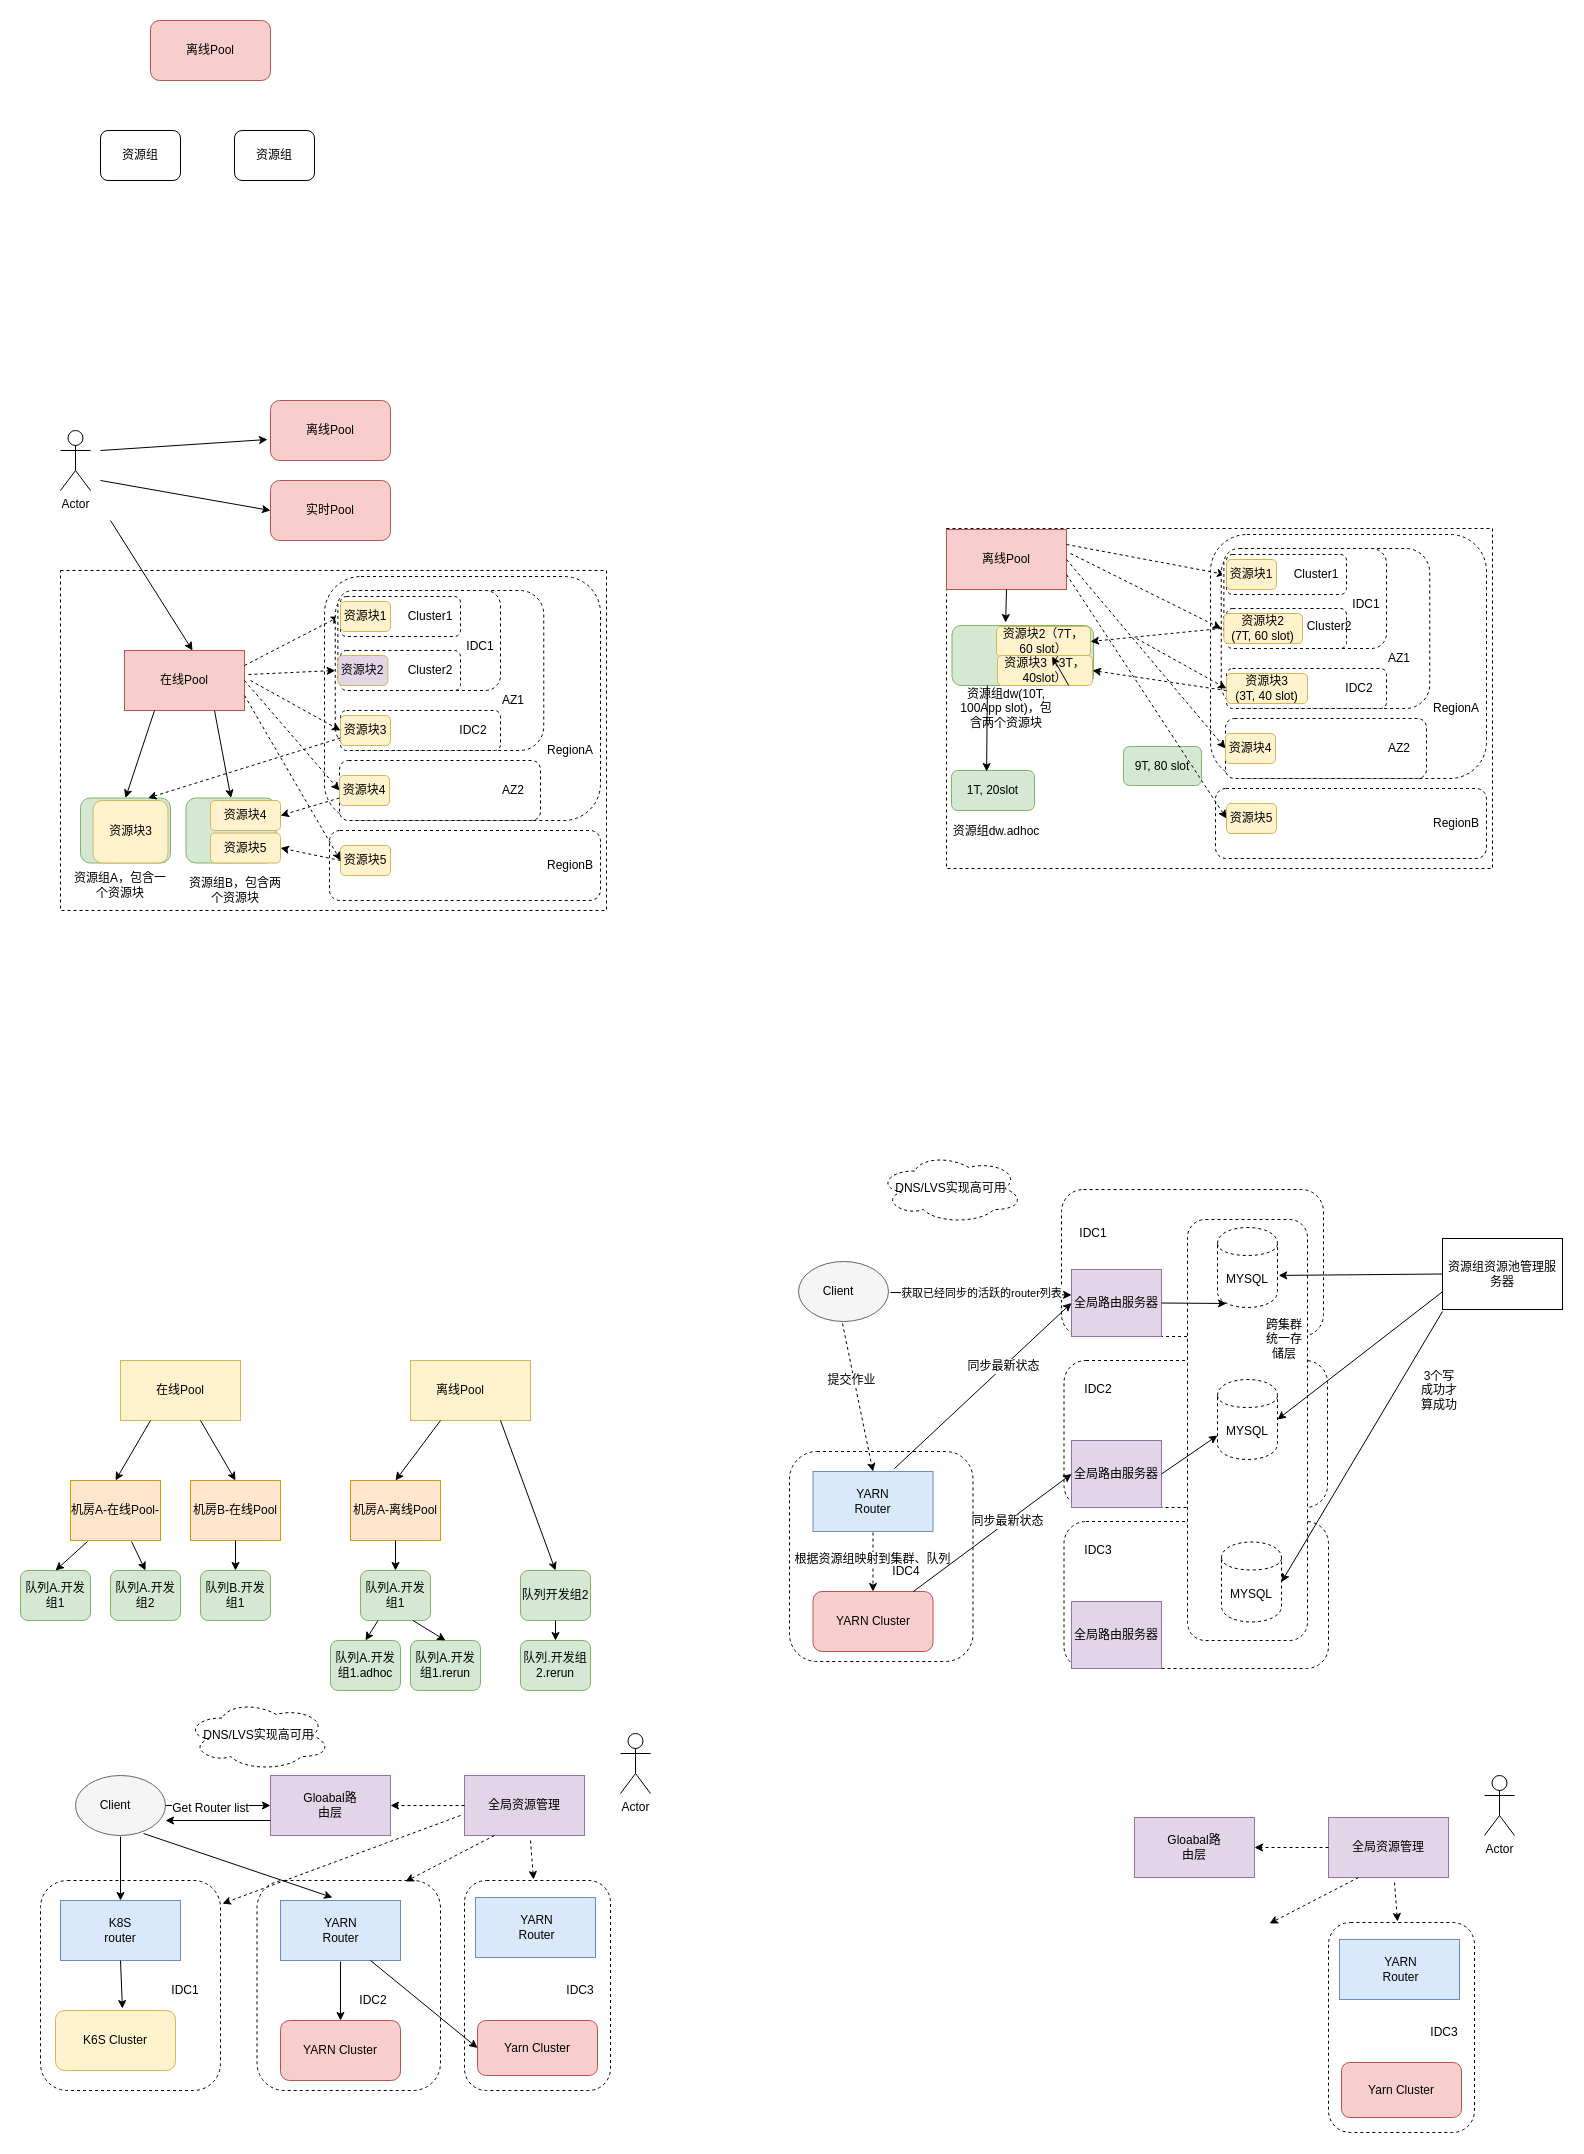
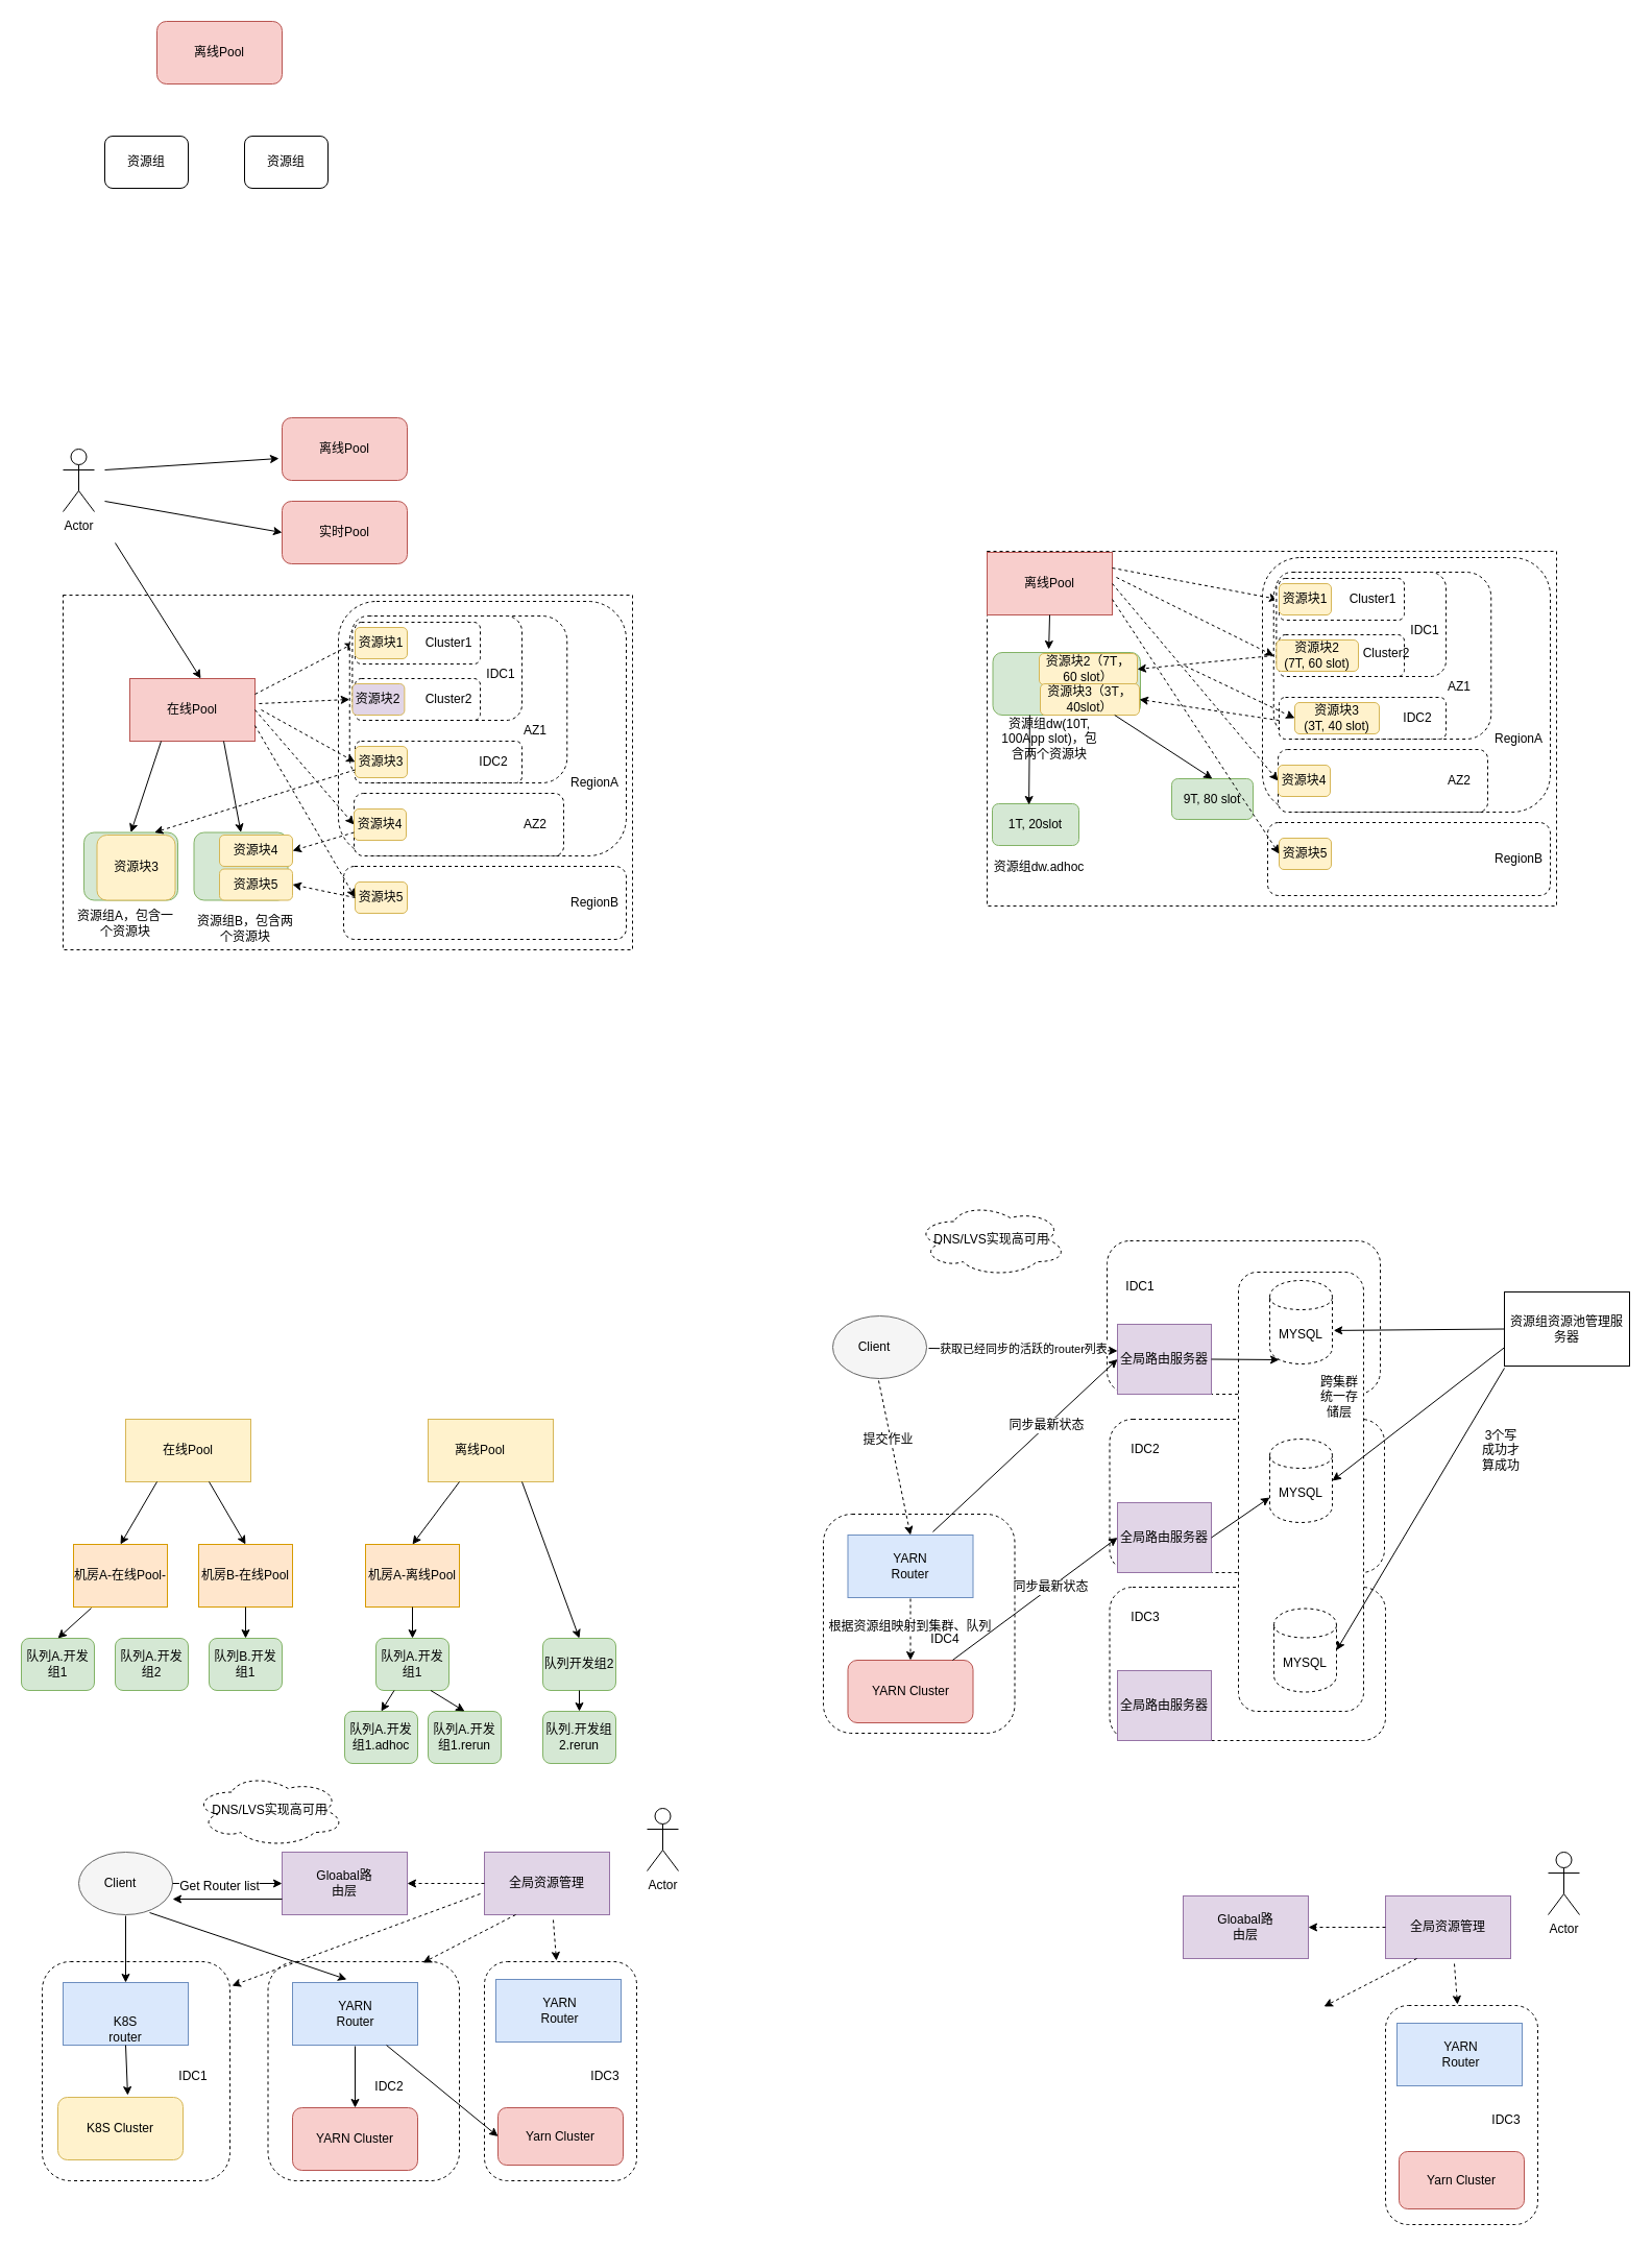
- <mxCell id="154" value="" style="endArrow=classic;html=1;exitX=0.75;exitY=1;exitDx=0;exitDy=0;" edge="1" parent="1" source="149" target="148"><mxGeometry width="50" height="50" relative="1" as="geometry"><mxPoint x="811" y="785" as="sourcePoint" /><mxPoint x="861" y="735" as="targetPoint" /></mxGeometry></mxCell>
+ <mxCell id="154" value="" style="endArrow=classic;html=1;exitX=0.75;exitY=1;exitDx=0;exitDy=0;entryX=0.5;entryY=0;entryDx=0;entryDy=0;" edge="1" parent="1" source="149" target="118"><mxGeometry width="50" height="50" relative="1" as="geometry"><mxPoint x="811" y="785" as="sourcePoint" /><mxPoint x="861" y="735" as="targetPoint" /></mxGeometry></mxCell>
- <mxCell id="142" value="资源块3&lt;br&gt;(3T, 40 slot)" style="rounded=1;whiteSpace=wrap;html=1;fillColor=#fff2cc;strokeColor=#d6b656;" vertex="1" parent="1"><mxGeometry x="1226" y="673" width="81" height="30" as="geometry" /></mxCell>
+ <mxCell id="142" value="资源块3&lt;br&gt;(3T, 40 slot)" style="rounded=1;whiteSpace=wrap;html=1;fillColor=#fff2cc;strokeColor=#d6b656;" vertex="1" parent="1"><mxGeometry x="1241" y="673" width="81" height="30" as="geometry" /></mxCell>
- <mxCell id="30" value="" style="endArrow=classic;html=1;exitX=0.678;exitY=1.017;exitDx=0;exitDy=0;exitPerimeter=0;entryX=0.5;entryY=0;entryDx=0;entryDy=0;" parent="1" source="17" target="20" edge="1"><mxGeometry width="50" height="50" relative="1" as="geometry"><mxPoint x="-70" y="1730" as="sourcePoint" /><mxPoint x="-20" y="1680" as="targetPoint" /></mxGeometry></mxCell>
- <mxCell id="49" value="K8S router" style="text;html=1;strokeColor=none;fillColor=none;align=center;verticalAlign=middle;whiteSpace=wrap;rounded=0;" parent="1" vertex="1"><mxGeometry x="100" y="1920" width="40" height="20" as="geometry" /></mxCell>
+ <mxCell id="49" value="K8S router" style="text;html=1;strokeColor=none;fillColor=none;align=center;verticalAlign=middle;whiteSpace=wrap;rounded=0;" parent="1" vertex="1"><mxGeometry x="100" y="1935" width="40" height="20" as="geometry" /></mxCell>
- <mxCell id="39" value="K6S Cluster" style="rounded=1;whiteSpace=wrap;html=1;fillColor=#fff2cc;strokeColor=#d6b656;" parent="1" vertex="1"><mxGeometry x="55" y="2010" width="120" height="60" as="geometry" /></mxCell>
+ <mxCell id="39" value="K8S Cluster" style="rounded=1;whiteSpace=wrap;html=1;fillColor=#fff2cc;strokeColor=#d6b656;" parent="1" vertex="1"><mxGeometry x="55" y="2010" width="120" height="60" as="geometry" /></mxCell>
